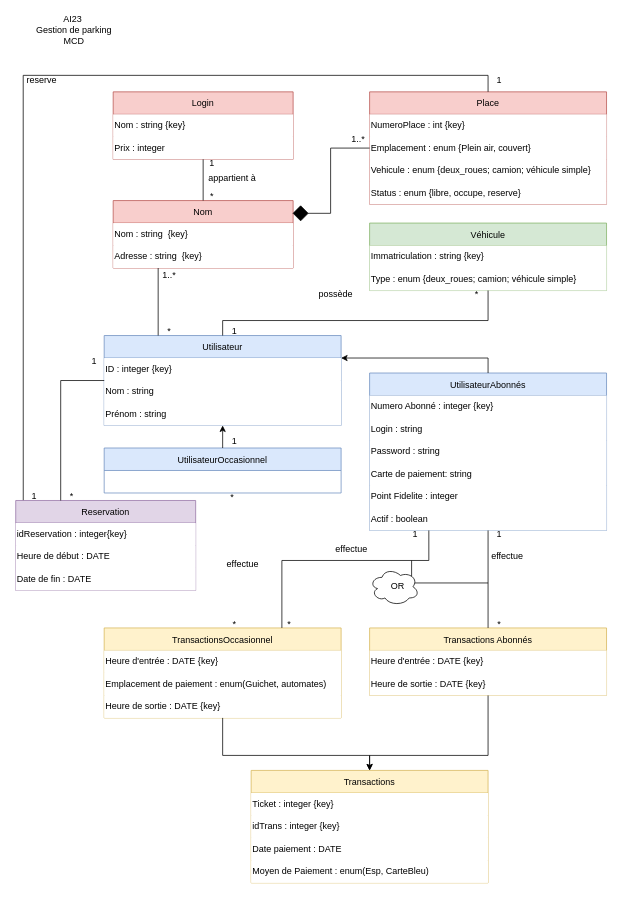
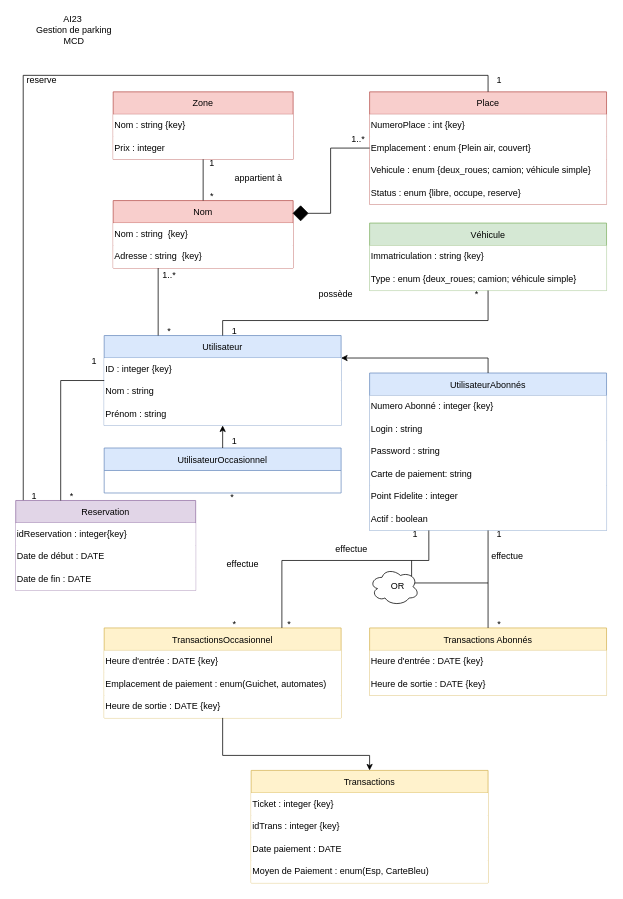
- <mxCell id="14" value="Login" style="swimlane;fontStyle=0;childLayout=stackLayout;horizontal=1;startSize=30;horizontalStack=0;resizeParent=1;resizeParentMax=0;resizeLast=0;collapsible=1;marginBottom=0;fillColor=#f8cecc;strokeColor=#b85450;" parent="1" vertex="1"><mxGeometry x="150" y="122" width="240" height="90" as="geometry" /></mxCell>
+ <mxCell id="14" value="Zone" style="swimlane;fontStyle=0;childLayout=stackLayout;horizontal=1;startSize=30;horizontalStack=0;resizeParent=1;resizeParentMax=0;resizeLast=0;collapsible=1;marginBottom=0;fillColor=#f8cecc;strokeColor=#b85450;" parent="1" vertex="1"><mxGeometry x="150" y="122" width="240" height="90" as="geometry" /></mxCell>
- <mxCell id="69" value="appartient à" style="text;html=1;strokeColor=none;fillColor=none;align=center;verticalAlign=middle;whiteSpace=wrap;rounded=0;" parent="1" vertex="1"><mxGeometry x="274" y="222" width="70" height="30" as="geometry" /></mxCell>
+ <mxCell id="69" value="appartient à" style="text;html=1;strokeColor=none;fillColor=none;align=center;verticalAlign=middle;whiteSpace=wrap;rounded=0;" parent="1" vertex="1"><mxGeometry x="309" y="222" width="70" height="30" as="geometry" /></mxCell>
- <mxCell id="66" value="Heure de début : DATE" style="text;html=1;strokeColor=none;fillColor=default;align=left;verticalAlign=middle;whiteSpace=wrap;rounded=0;" parent="64" vertex="1"><mxGeometry y="60" width="240" height="30" as="geometry" /></mxCell>
+ <mxCell id="66" value="Date de début : DATE" style="text;html=1;strokeColor=none;fillColor=default;align=left;verticalAlign=middle;whiteSpace=wrap;rounded=0;" parent="64" vertex="1"><mxGeometry y="60" width="240" height="30" as="geometry" /></mxCell>
- <mxCell id="47" value="" style="endArrow=classic;html=1;rounded=0;entryX=0.5;entryY=0;entryDx=0;entryDy=0;exitX=0.5;exitY=1;exitDx=0;exitDy=0;" parent="1" source="44" target="35" edge="1"><mxGeometry width="50" height="50" relative="1" as="geometry"><mxPoint x="650" y="957" as="sourcePoint" /><mxPoint x="288" y="977" as="targetPoint" /><Array as="points"><mxPoint x="650" y="1007" /><mxPoint x="492" y="1007" /></Array></mxGeometry></mxCell>
